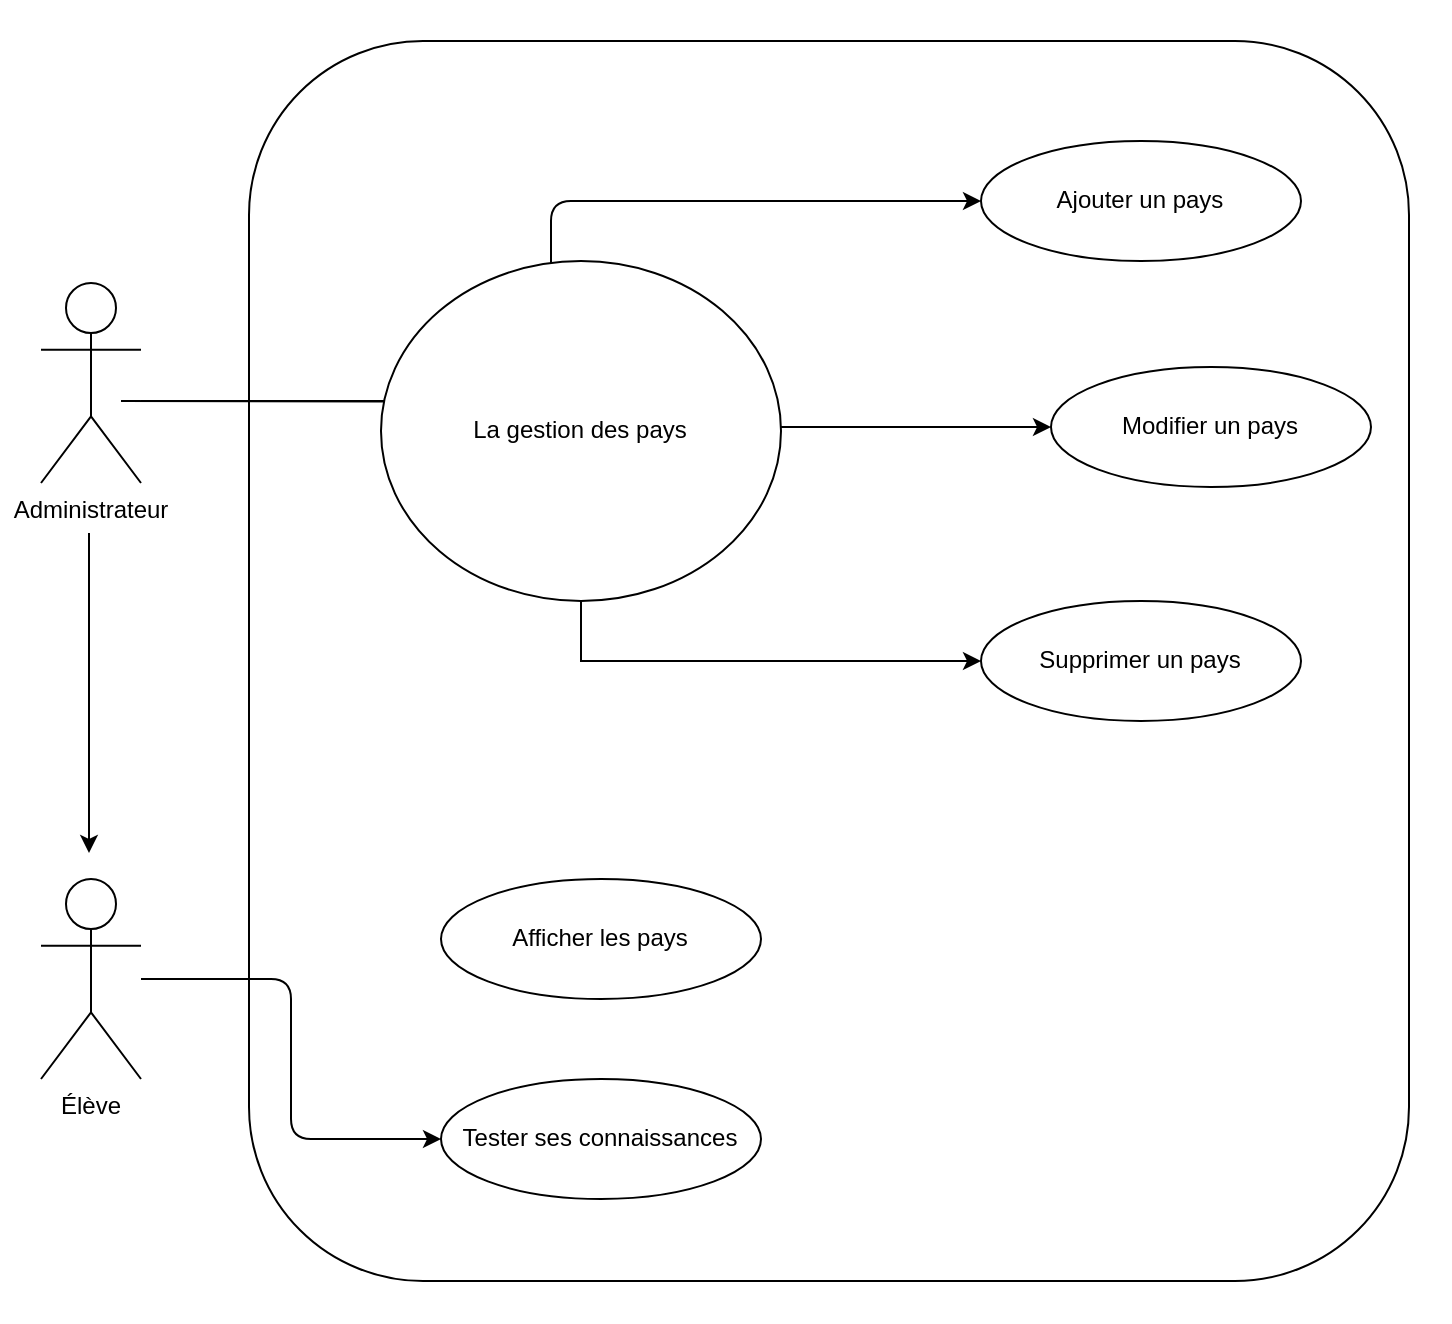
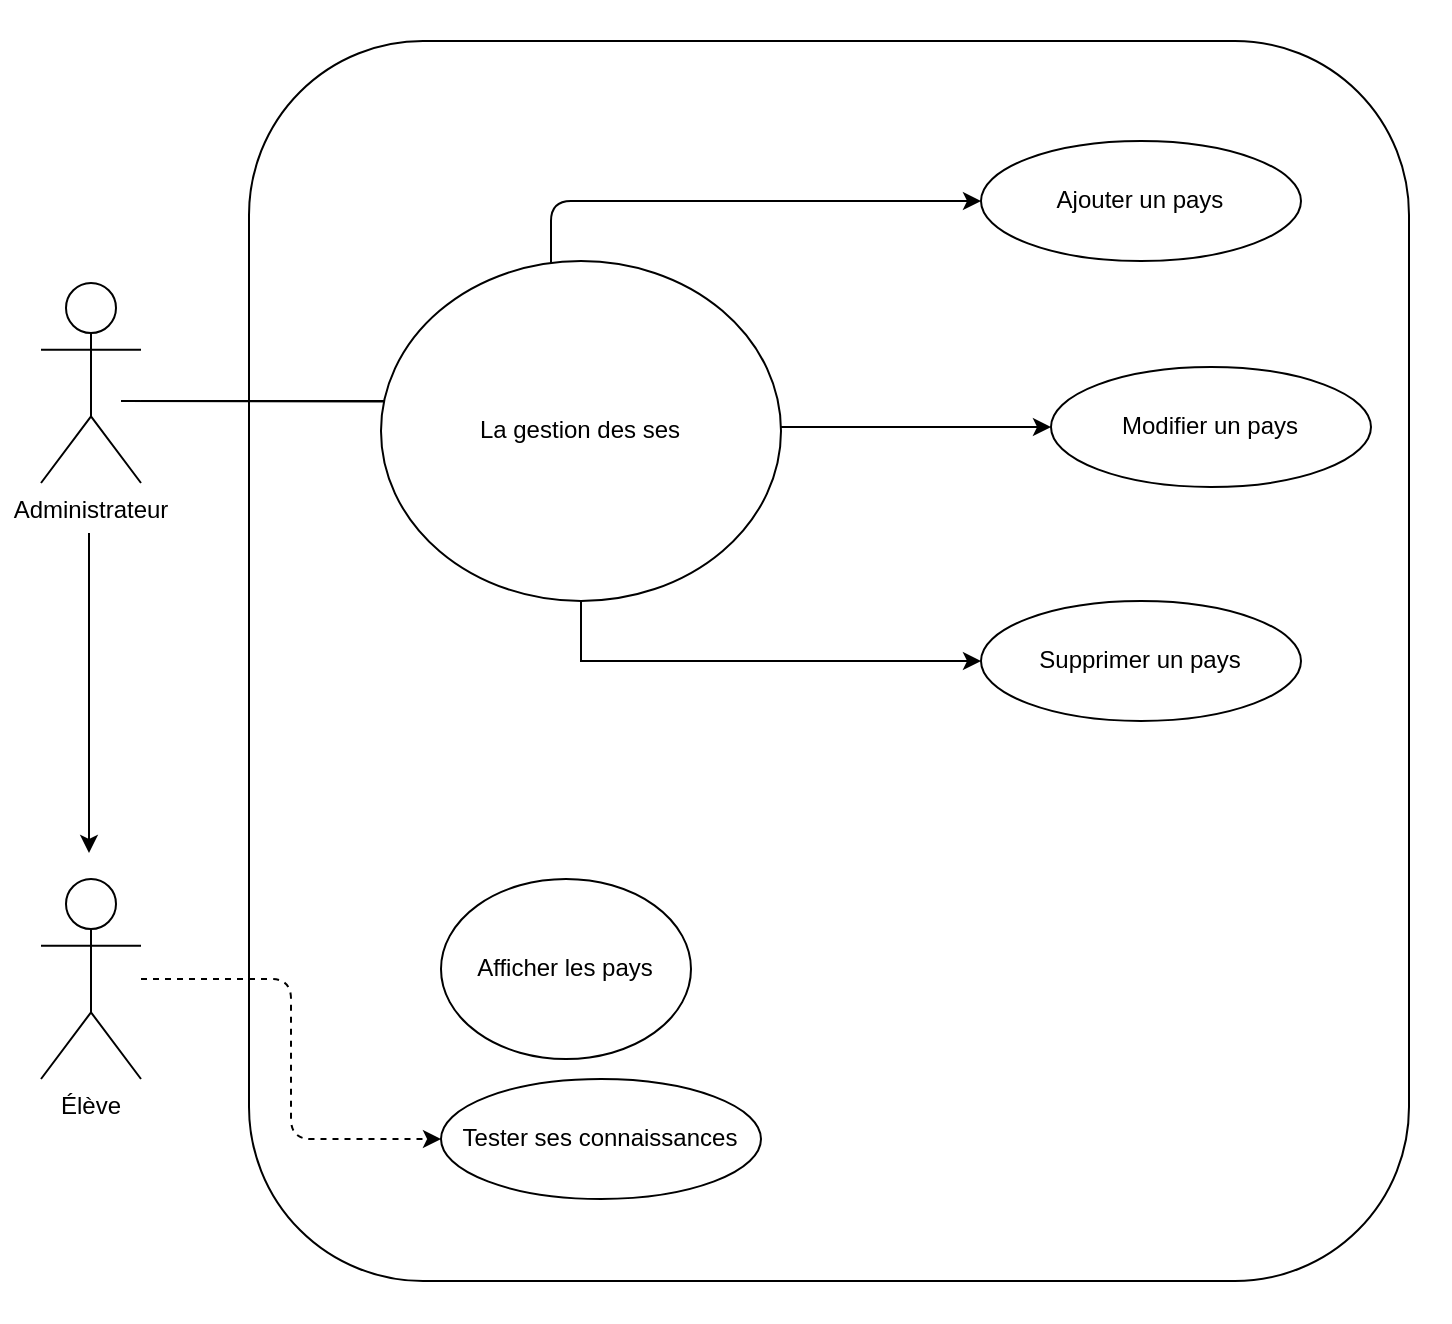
- <mxCell id="15" value="La gestion des pays" style="ellipse;whiteSpace=wrap;html=1;" parent="1" vertex="1"><mxGeometry x="190" y="130" width="200" height="170" as="geometry" /></mxCell>
+ <mxCell id="15" value="La gestion des ses" style="ellipse;whiteSpace=wrap;html=1;" parent="1" vertex="1"><mxGeometry x="190" y="130" width="200" height="170" as="geometry" /></mxCell>
- <mxCell id="9" value="Afficher les pays" style="ellipse;whiteSpace=wrap;html=1;" parent="1" vertex="1"><mxGeometry x="220" y="439" width="160" height="60" as="geometry" /></mxCell>
+ <mxCell id="9" value="Afficher les pays" style="ellipse;whiteSpace=wrap;html=1;" parent="1" vertex="1"><mxGeometry x="220" y="439" width="125" height="90" as="geometry" /></mxCell>
- <mxCell id="13" style="edgeStyle=orthogonalEdgeStyle;" parent="1" source="5" target="10" edge="1"><mxGeometry relative="1" as="geometry" /></mxCell>
+ <mxCell id="13" style="edgeStyle=orthogonalEdgeStyle;dashed=1;" parent="1" source="5" target="10" edge="1"><mxGeometry relative="1" as="geometry" /></mxCell>
